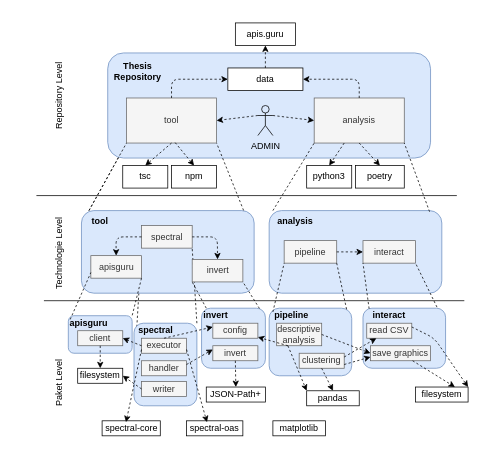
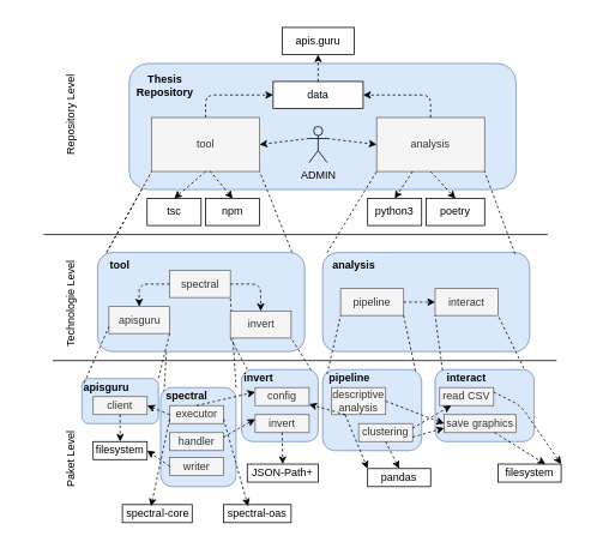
- <mxCell id="56" value="matplotlib" style="rounded=0;whiteSpace=wrap;html=1;" parent="1" vertex="1"><mxGeometry x="363" y="560" width="70" height="20" as="geometry" /></mxCell>
